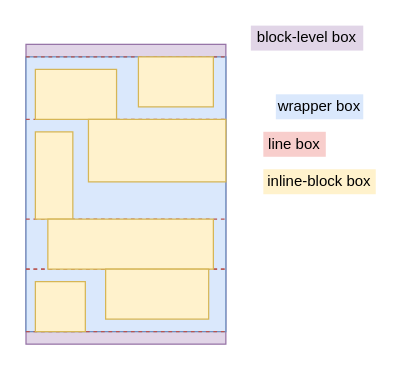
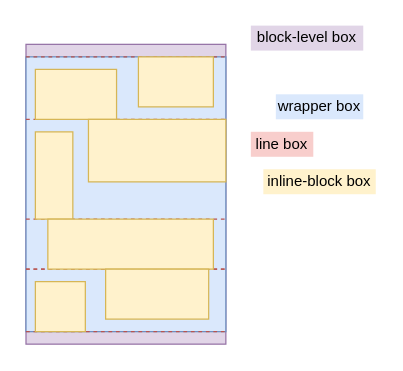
- <mxCell id="10" value="line box" style="text;html=1;strokeColor=none;fillColor=#f8cecc;align=center;verticalAlign=middle;whiteSpace=wrap;rounded=0;" vertex="1" parent="1"><mxGeometry x="210" y="105" width="50" height="20" as="geometry" /></mxCell>
+ <mxCell id="10" value="line box" style="text;html=1;strokeColor=none;fillColor=#f8cecc;align=center;verticalAlign=middle;whiteSpace=wrap;rounded=0;" vertex="1" parent="1"><mxGeometry x="200" y="105" width="50" height="20" as="geometry" /></mxCell>
